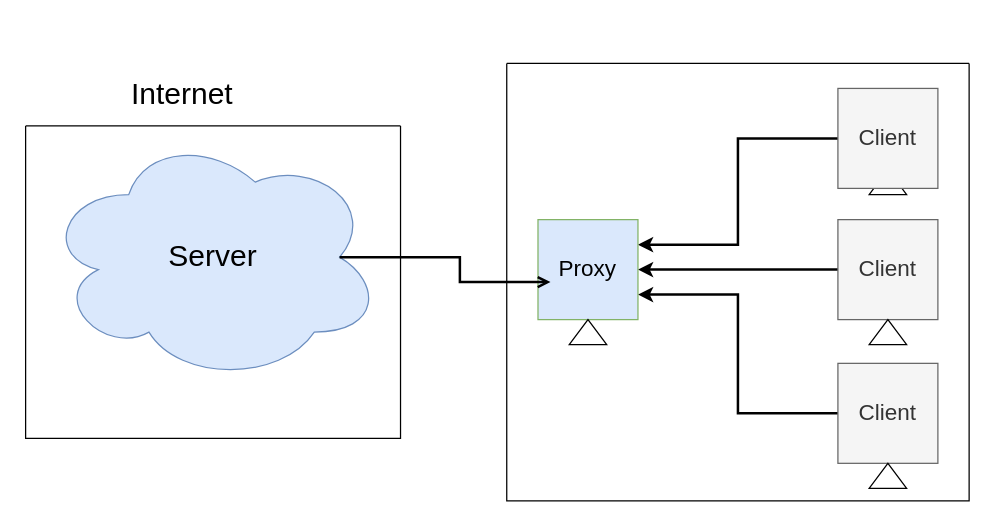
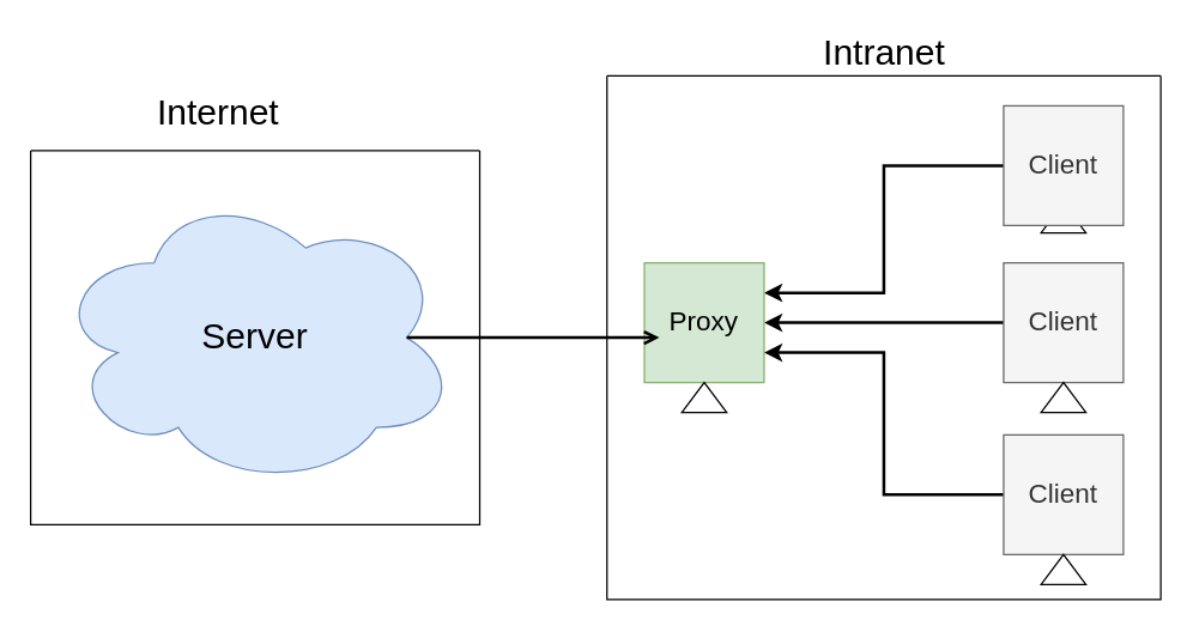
+ <mxCell id="17" value="Intranet" style="text;html=1;align=center;verticalAlign=middle;resizable=0;points=[];autosize=1;strokeColor=none;fillColor=none;fontSize=24;" vertex="1" parent="1"><mxGeometry x="540" y="20" width="100" height="30" as="geometry" /></mxCell>
- <mxCell id="3" value="&lt;font style=&quot;font-size: 24px&quot;&gt;Server&lt;/font&gt;" style="ellipse;shape=cloud;whiteSpace=wrap;html=1;fillColor=#dae8fc;strokeColor=#6c8ebf;" vertex="1" parent="2"><mxGeometry x="15" y="5" width="270" height="200" as="geometry" /></mxCell>
+ <mxCell id="3" value="&lt;font style=&quot;font-size: 24px&quot;&gt;Server&lt;/font&gt;" style="ellipse;shape=cloud;whiteSpace=wrap;html=1;fillColor=#dae8fc;strokeColor=#6c8ebf;" vertex="1" parent="2"><mxGeometry x="15" y="25" width="270" height="200" as="geometry" /></mxCell>
- <mxCell id="15" value="&lt;font style=&quot;font-size: 18px&quot;&gt;Proxy&lt;/font&gt;" style="whiteSpace=wrap;html=1;aspect=fixed;fillColor=#dae8fc;strokeColor=#82b366;" vertex="1" parent="5"><mxGeometry x="25" y="125" width="80" height="80" as="geometry" /></mxCell>
+ <mxCell id="15" value="&lt;font style=&quot;font-size: 18px&quot;&gt;Proxy&lt;/font&gt;" style="whiteSpace=wrap;html=1;aspect=fixed;fillColor=#d5e8d4;strokeColor=#82b366;" vertex="1" parent="5"><mxGeometry x="25" y="125" width="80" height="80" as="geometry" /></mxCell>
